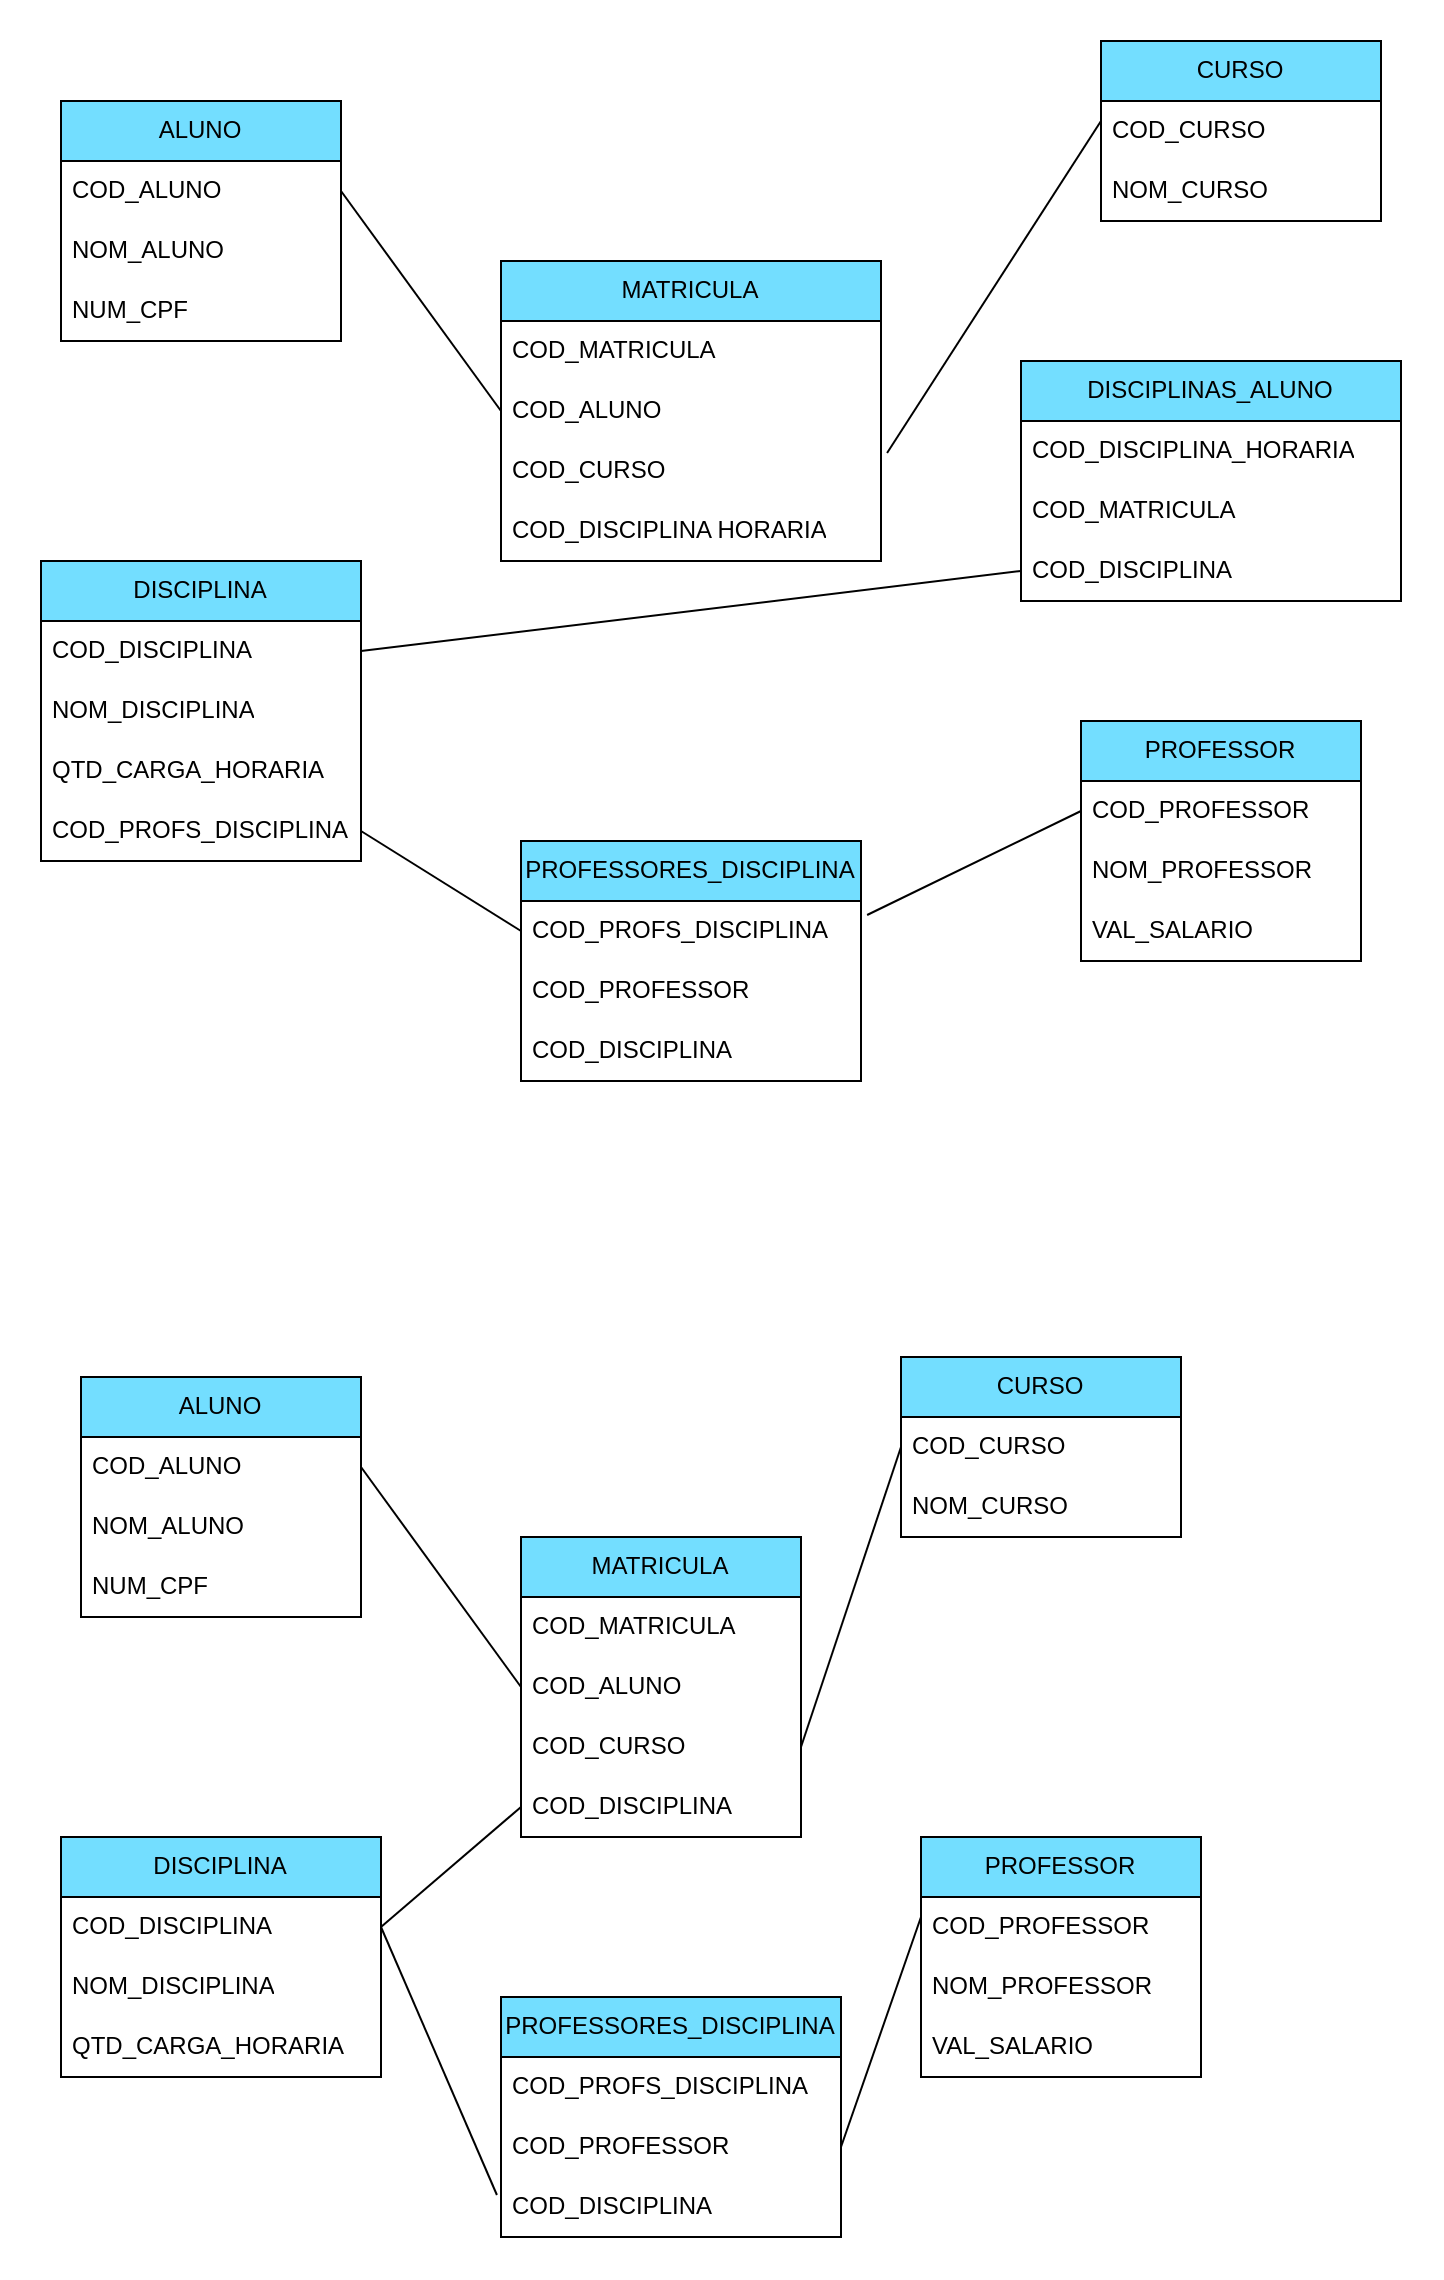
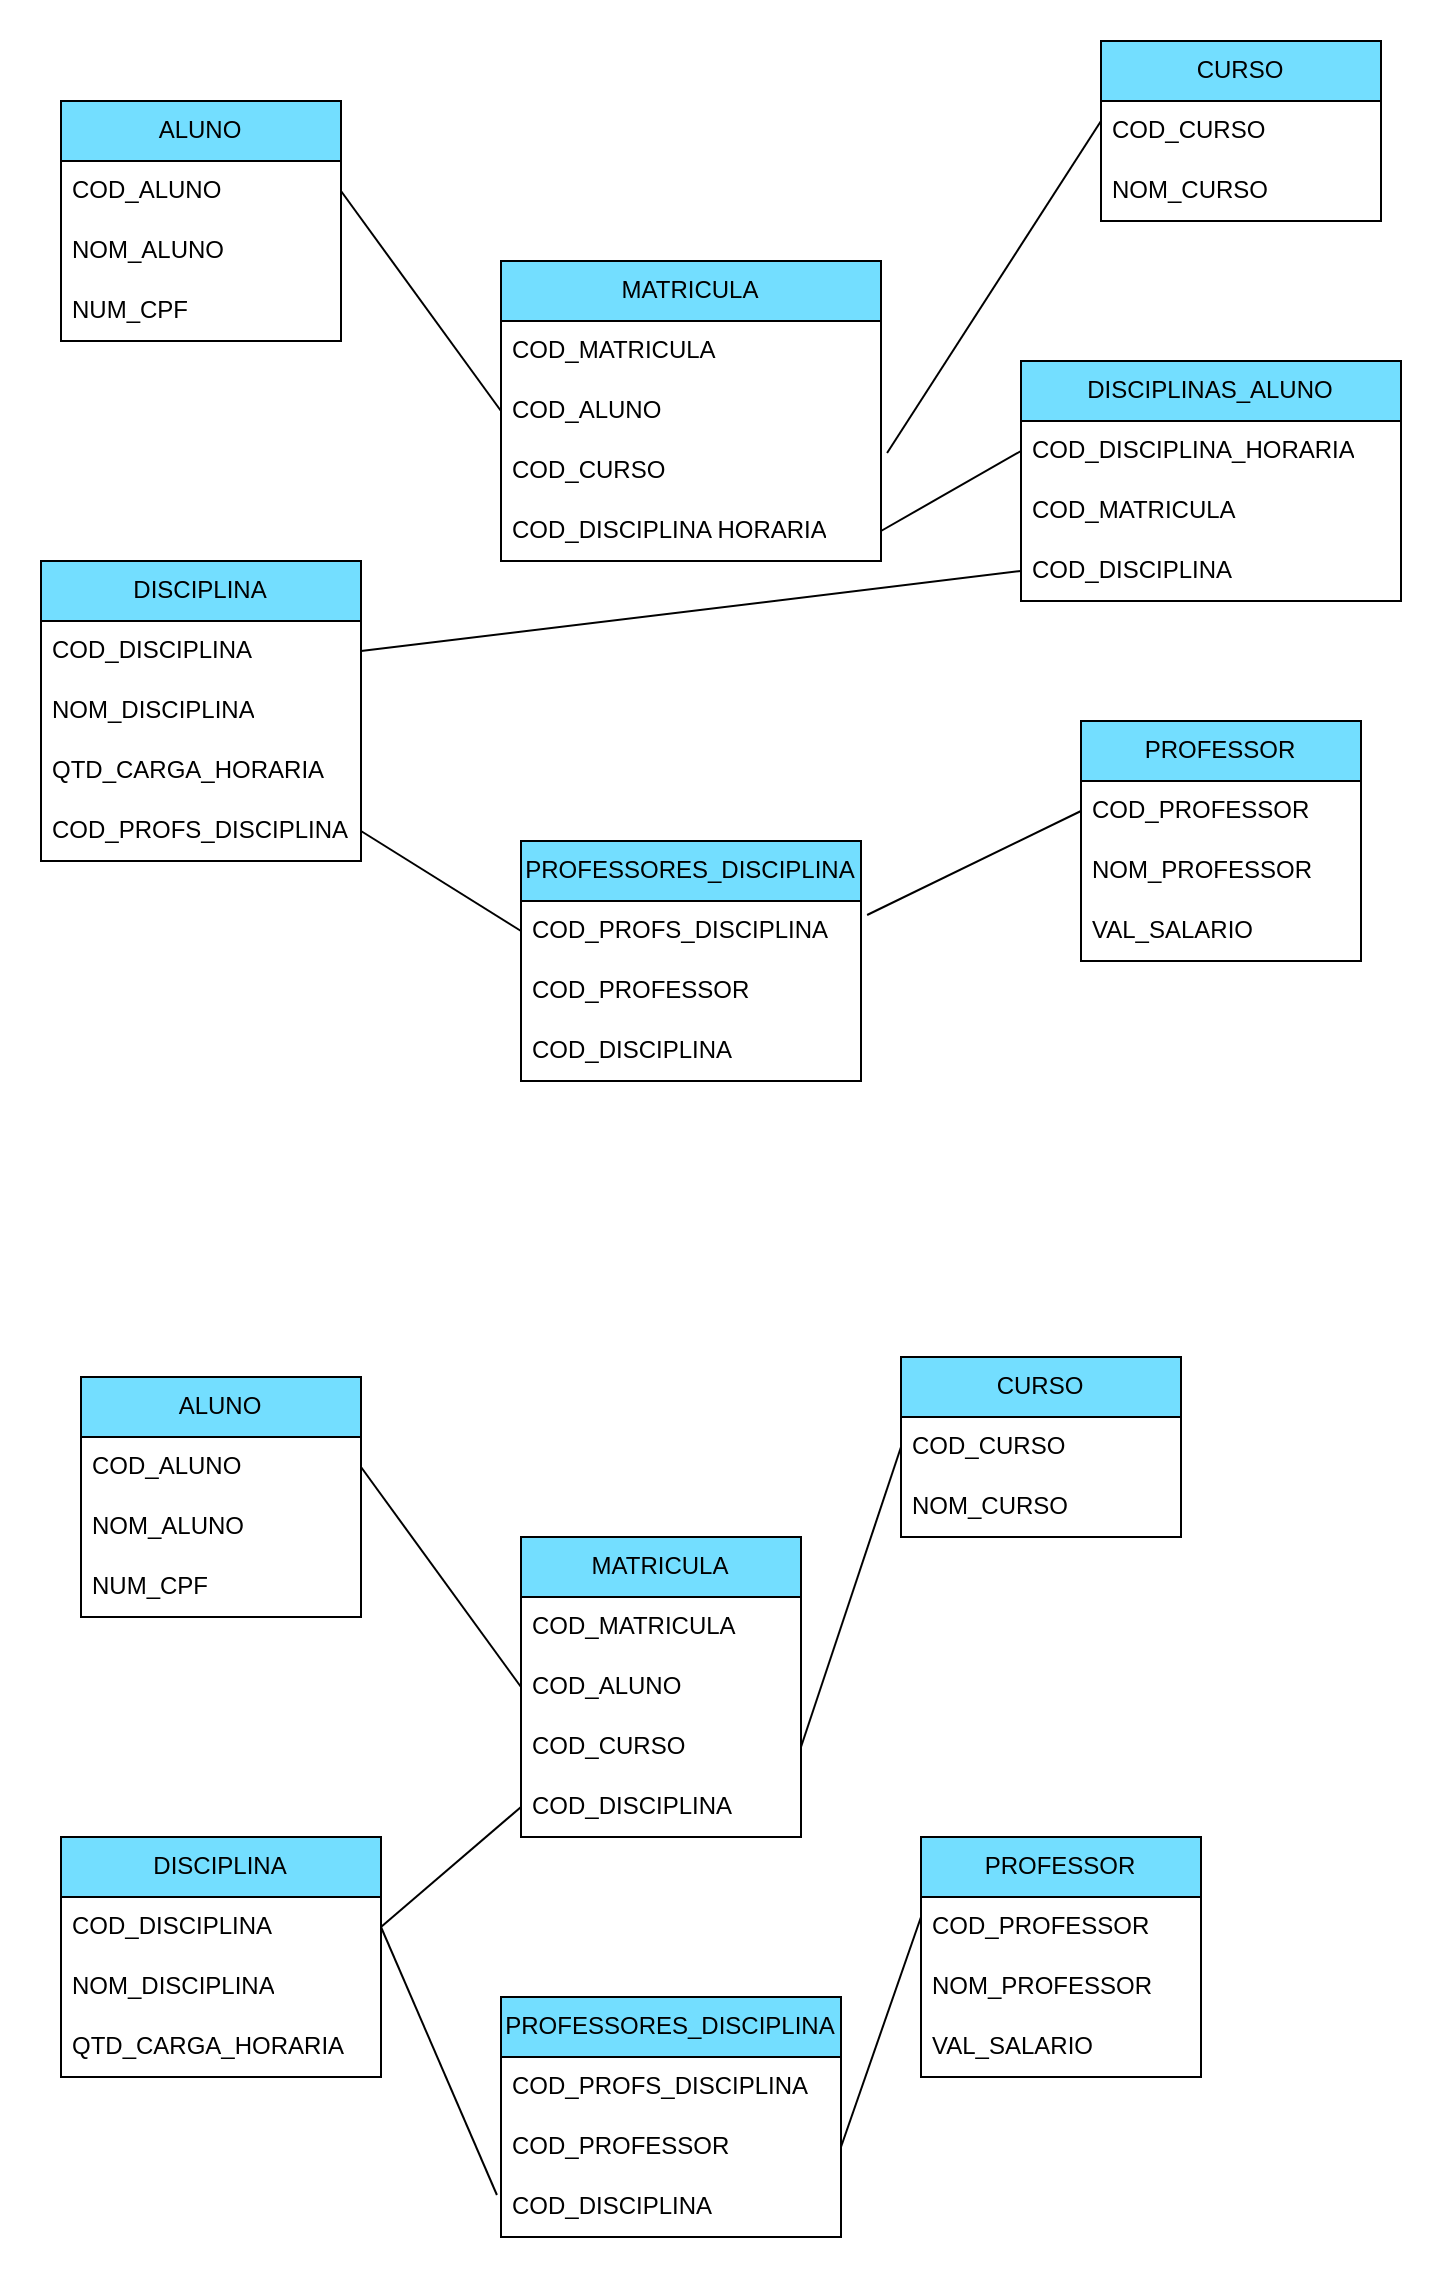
+ <mxCell id="64" value="" style="endArrow=none;html=1;rounded=0;exitX=1;exitY=0.5;exitDx=0;exitDy=0;entryX=0;entryY=0.5;entryDx=0;entryDy=0;" edge="1" parent="1" source="6" target="60"><mxGeometry width="50" height="50" relative="1" as="geometry"><mxPoint x="460" y="265" as="sourcePoint" /><mxPoint x="510" y="215" as="targetPoint" /></mxGeometry></mxCell>
